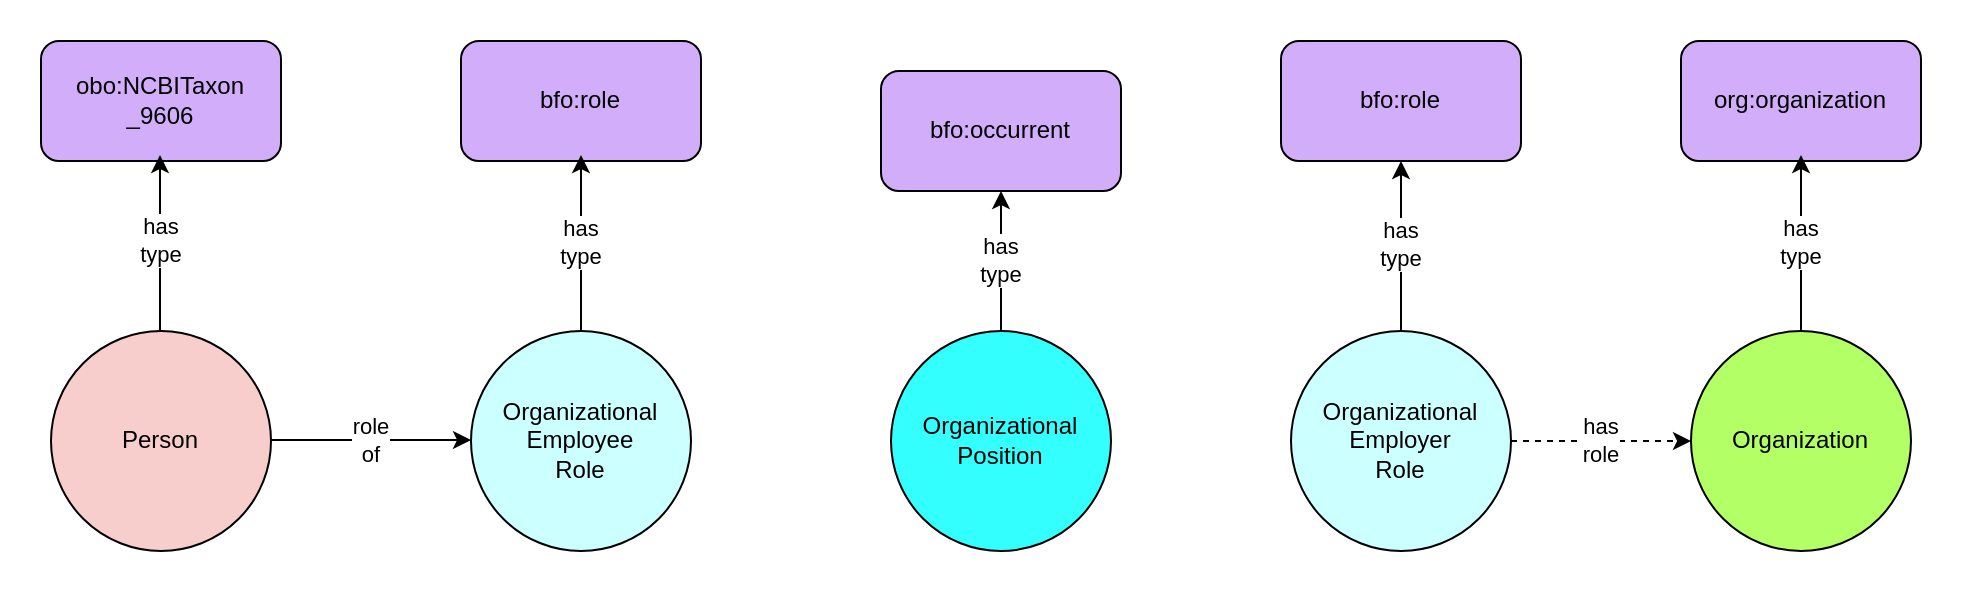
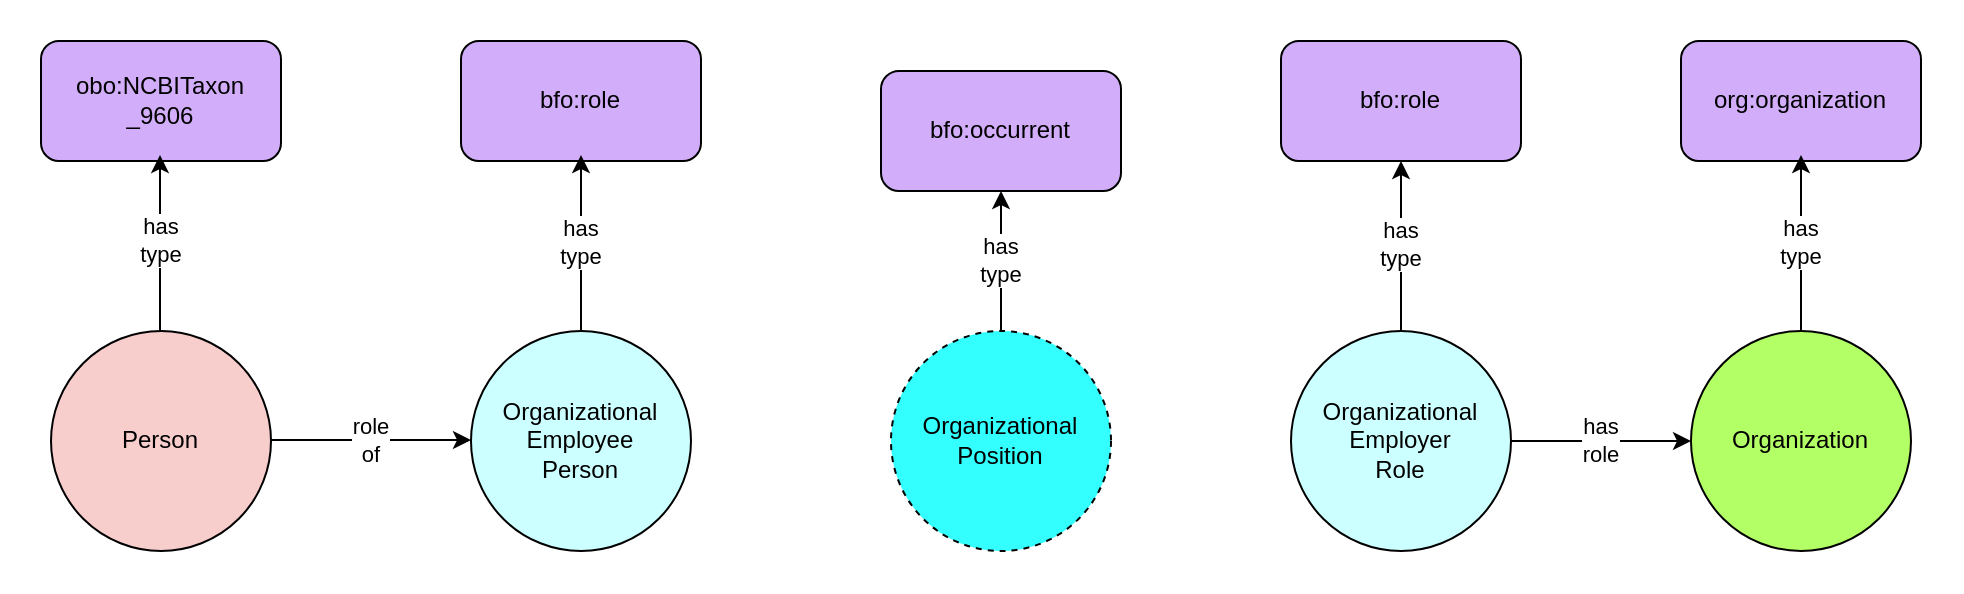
- <mxCell id="5" value="&lt;div&gt;Organizational&lt;/div&gt;&lt;div&gt;Employee&lt;br&gt;&lt;/div&gt;&lt;div&gt;Role&lt;br&gt;&lt;/div&gt;" style="ellipse;whiteSpace=wrap;html=1;aspect=fixed;fillColor=#CCFFFF;" parent="1" vertex="1"><mxGeometry x="235" y="165" width="110" height="110" as="geometry" /></mxCell>
+ <mxCell id="5" value="&lt;div&gt;Organizational&lt;/div&gt;&lt;div&gt;Employee&lt;br&gt;&lt;/div&gt;&lt;div&gt;Person&lt;br&gt;&lt;/div&gt;" style="ellipse;whiteSpace=wrap;html=1;aspect=fixed;fillColor=#CCFFFF;" parent="1" vertex="1"><mxGeometry x="235" y="165" width="110" height="110" as="geometry" /></mxCell>
- <mxCell id="7" value="&lt;div&gt;Organizational&lt;/div&gt;&lt;div&gt;Position&lt;br&gt;&lt;/div&gt;" style="ellipse;whiteSpace=wrap;html=1;aspect=fixed;fillColor=#33FFFF;" parent="1" vertex="1"><mxGeometry x="445" y="165" width="110" height="110" as="geometry" /></mxCell>
+ <mxCell id="7" value="&lt;div&gt;Organizational&lt;/div&gt;&lt;div&gt;Position&lt;br&gt;&lt;/div&gt;" style="ellipse;whiteSpace=wrap;html=1;aspect=fixed;fillColor=#33FFFF;dashed=1;" parent="1" vertex="1"><mxGeometry x="445" y="165" width="110" height="110" as="geometry" /></mxCell>
- <mxCell id="10" value="&lt;div&gt;has&lt;/div&gt;&lt;div&gt;role&lt;/div&gt;" style="endArrow=classic;html=1;exitX=1;exitY=0.5;exitDx=0;exitDy=0;entryX=0;entryY=0.5;entryDx=0;entryDy=0;dashed=1;" parent="1" source="8" target="9" edge="1"><mxGeometry width="50" height="50" relative="1" as="geometry"><mxPoint x="620" y="350" as="sourcePoint" /><mxPoint x="670" y="300" as="targetPoint" /></mxGeometry></mxCell>
+ <mxCell id="10" value="&lt;div&gt;has&lt;/div&gt;&lt;div&gt;role&lt;/div&gt;" style="endArrow=classic;html=1;exitX=1;exitY=0.5;exitDx=0;exitDy=0;entryX=0;entryY=0.5;entryDx=0;entryDy=0;" parent="1" source="8" target="9" edge="1"><mxGeometry width="50" height="50" relative="1" as="geometry"><mxPoint x="620" y="350" as="sourcePoint" /><mxPoint x="670" y="300" as="targetPoint" /></mxGeometry></mxCell>
